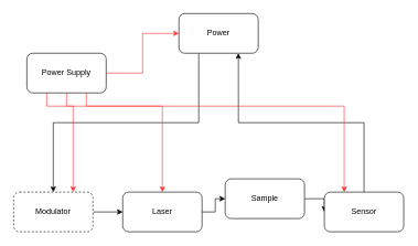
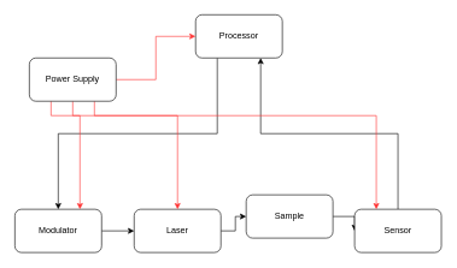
- <mxCell id="3" value="Power" style="rounded=1;whiteSpace=wrap;html=1;" vertex="1" parent="1"><mxGeometry x="270" y="20" width="120" height="60" as="geometry" /></mxCell>
+ <mxCell id="3" value="Processor" style="rounded=1;whiteSpace=wrap;html=1;" vertex="1" parent="1"><mxGeometry x="270" y="20" width="120" height="60" as="geometry" /></mxCell>
- <mxCell id="7" value="Modulator" style="rounded=1;whiteSpace=wrap;html=1;dashed=1;" vertex="1" parent="1"><mxGeometry x="20" y="290" width="120" height="60" as="geometry" /></mxCell>
+ <mxCell id="7" value="Modulator" style="rounded=1;whiteSpace=wrap;html=1;" vertex="1" parent="1"><mxGeometry x="20" y="290" width="120" height="60" as="geometry" /></mxCell>
